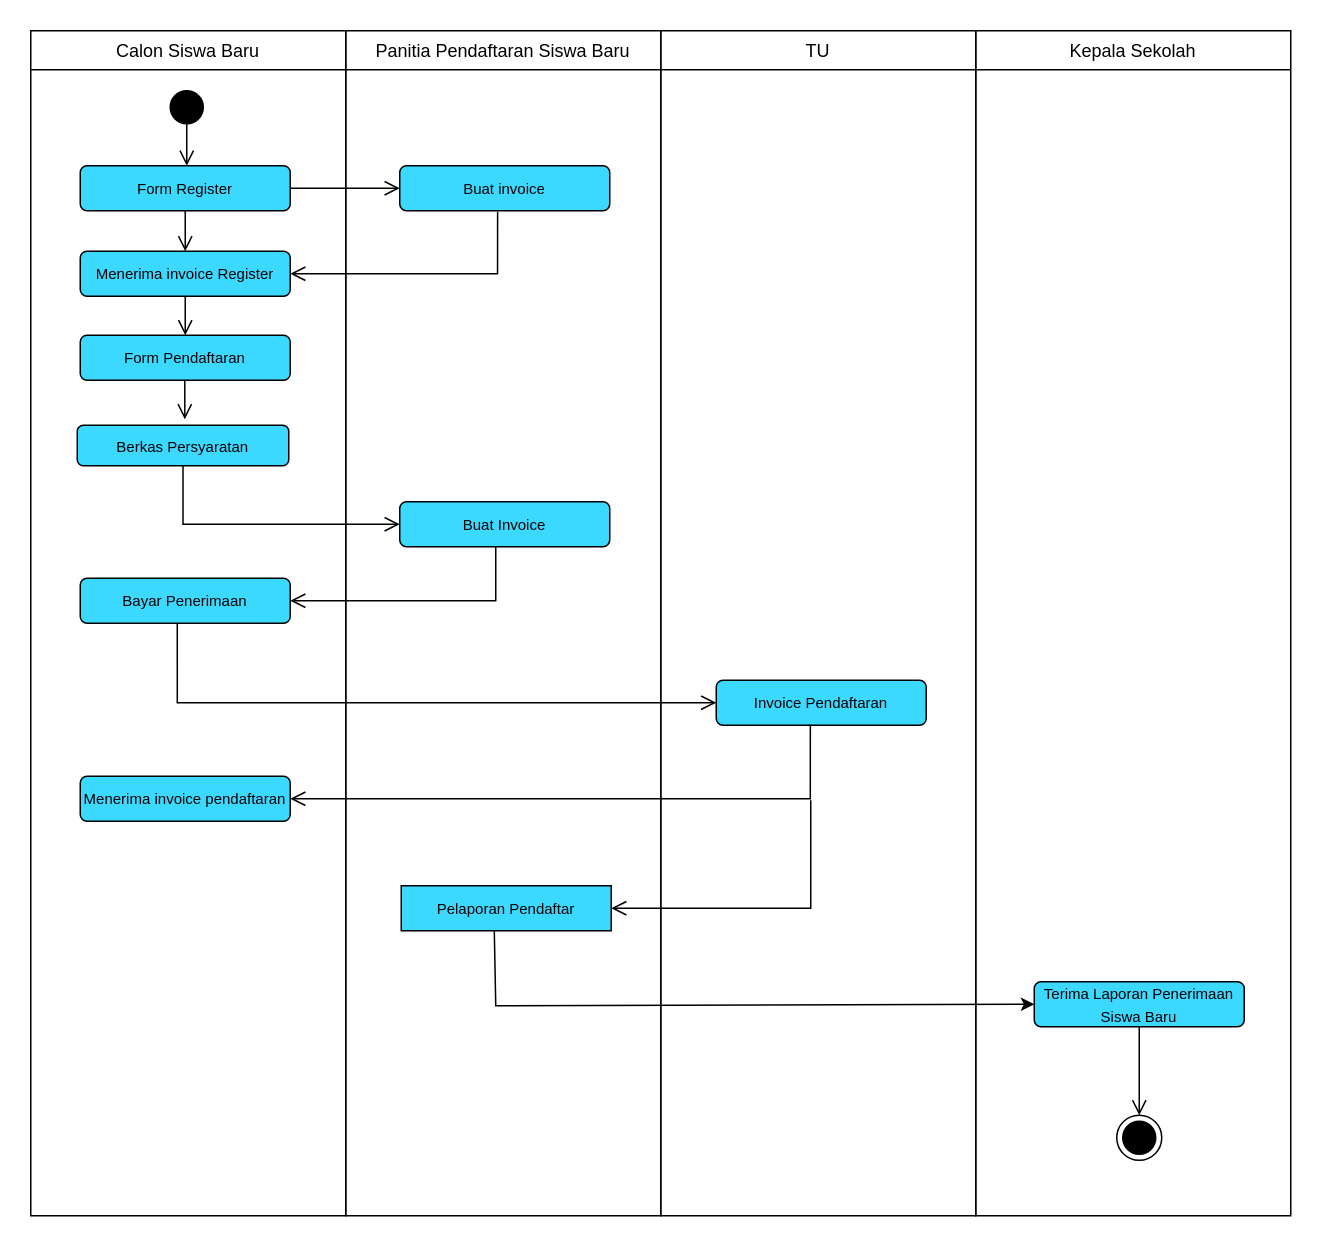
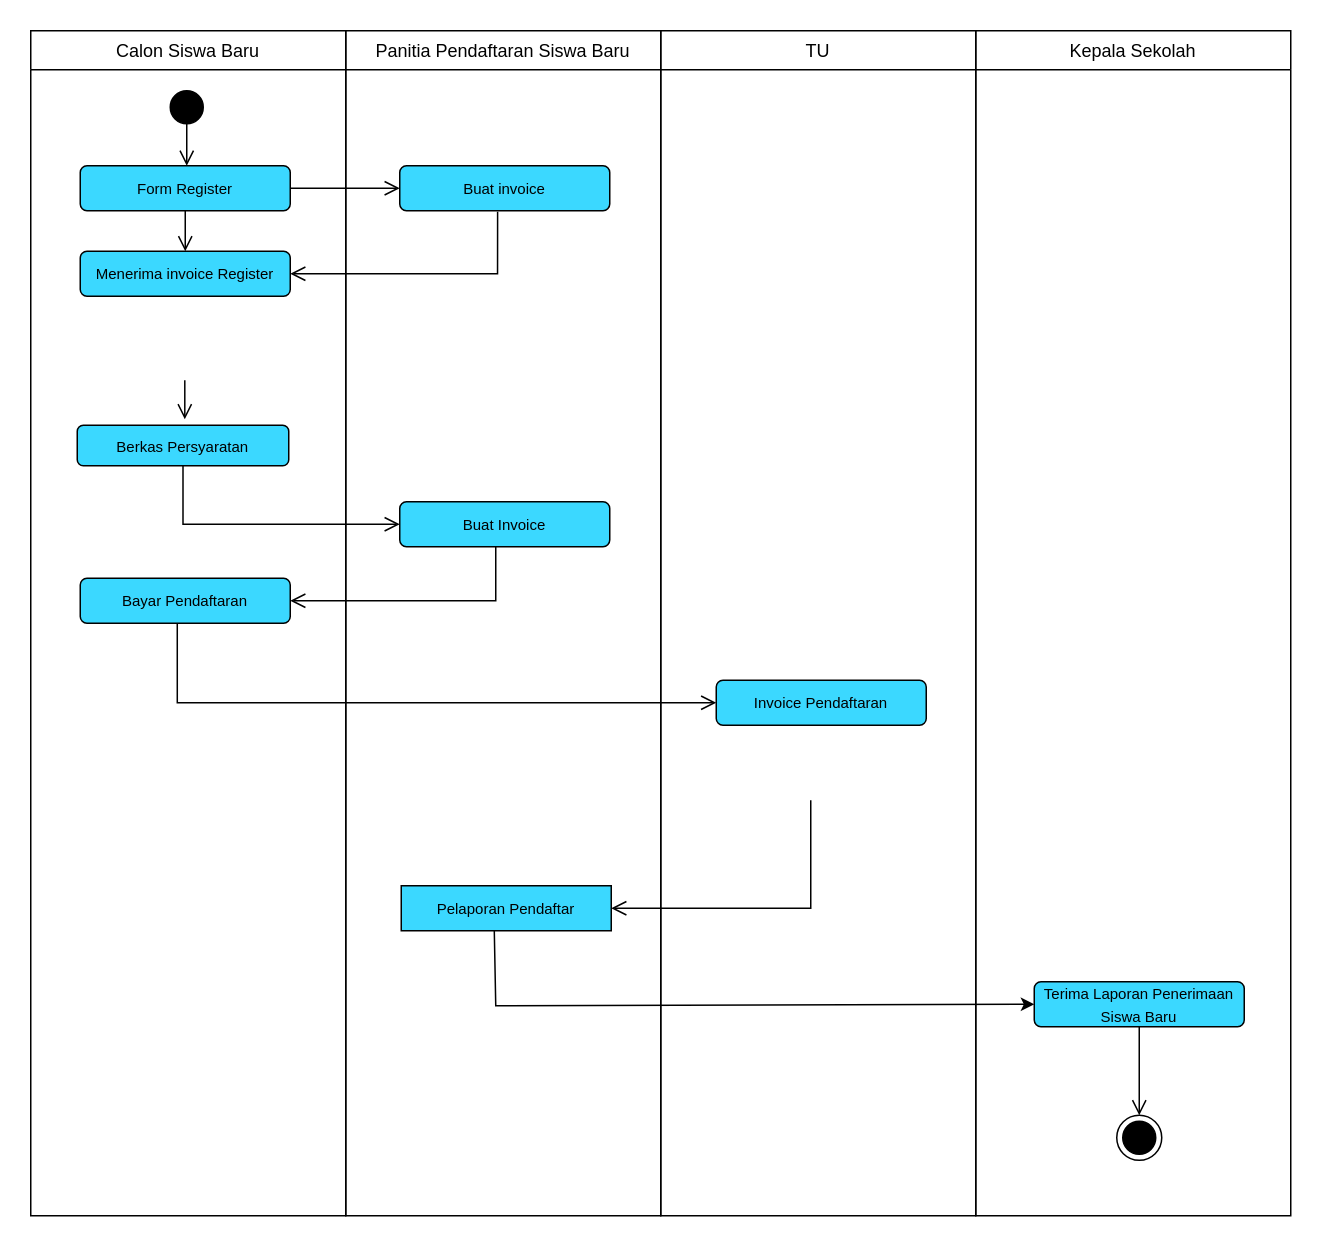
- <mxCell id="24" value="" style="edgeStyle=orthogonalEdgeStyle;html=1;verticalAlign=bottom;endArrow=open;endSize=8;strokeColor=#000000;rounded=0;entryX=0.5;entryY=0;entryDx=0;entryDy=0;exitX=0.5;exitY=1;exitDx=0;exitDy=0;" parent="1" source="10" target="14" edge="1"><mxGeometry relative="1" as="geometry"><mxPoint x="133" y="177" as="targetPoint" /><mxPoint x="120" y="200" as="sourcePoint" /></mxGeometry></mxCell>
- <mxCell id="14" value="&lt;font style=&quot;font-size: 10px;&quot;&gt;Form Pendaftaran&lt;/font&gt;" style="rounded=1;whiteSpace=wrap;html=1;strokeColor=default;fillColor=#3BD8FF;gradientColor=none;" parent="1" vertex="1"><mxGeometry x="53" y="223" width="140" height="30" as="geometry" /></mxCell>
- <mxCell id="17" value="&lt;font size=&quot;1&quot;&gt;Bayar Penerimaan&lt;/font&gt;" style="rounded=1;whiteSpace=wrap;html=1;strokeColor=default;fillColor=#3BD8FF;gradientColor=none;" parent="1" vertex="1"><mxGeometry x="53" y="385" width="140" height="30" as="geometry" /></mxCell>
+ <mxCell id="17" value="&lt;font size=&quot;1&quot;&gt;Bayar Pendaftaran&lt;/font&gt;" style="rounded=1;whiteSpace=wrap;html=1;strokeColor=default;fillColor=#3BD8FF;gradientColor=none;" parent="1" vertex="1"><mxGeometry x="53" y="385" width="140" height="30" as="geometry" /></mxCell>
- <mxCell id="19" value="&lt;font style=&quot;font-size: 10px;&quot;&gt;Menerima invoice pendaftaran&lt;/font&gt;" style="rounded=1;whiteSpace=wrap;html=1;strokeColor=default;fillColor=#3BD8FF;gradientColor=none;" parent="1" vertex="1"><mxGeometry x="53" y="517" width="140" height="30" as="geometry" /></mxCell>
- <mxCell id="29" value="" style="edgeStyle=orthogonalEdgeStyle;html=1;verticalAlign=bottom;endArrow=open;endSize=8;strokeColor=#000000;rounded=0;entryX=1;entryY=0.5;entryDx=0;entryDy=0;exitX=0.448;exitY=0.986;exitDx=0;exitDy=0;exitPerimeter=0;" parent="1" target="19" edge="1" source="18"><mxGeometry relative="1" as="geometry"><mxPoint x="403" y="584.63" as="targetPoint" /><mxPoint x="477" y="584.63" as="sourcePoint" /></mxGeometry></mxCell>
